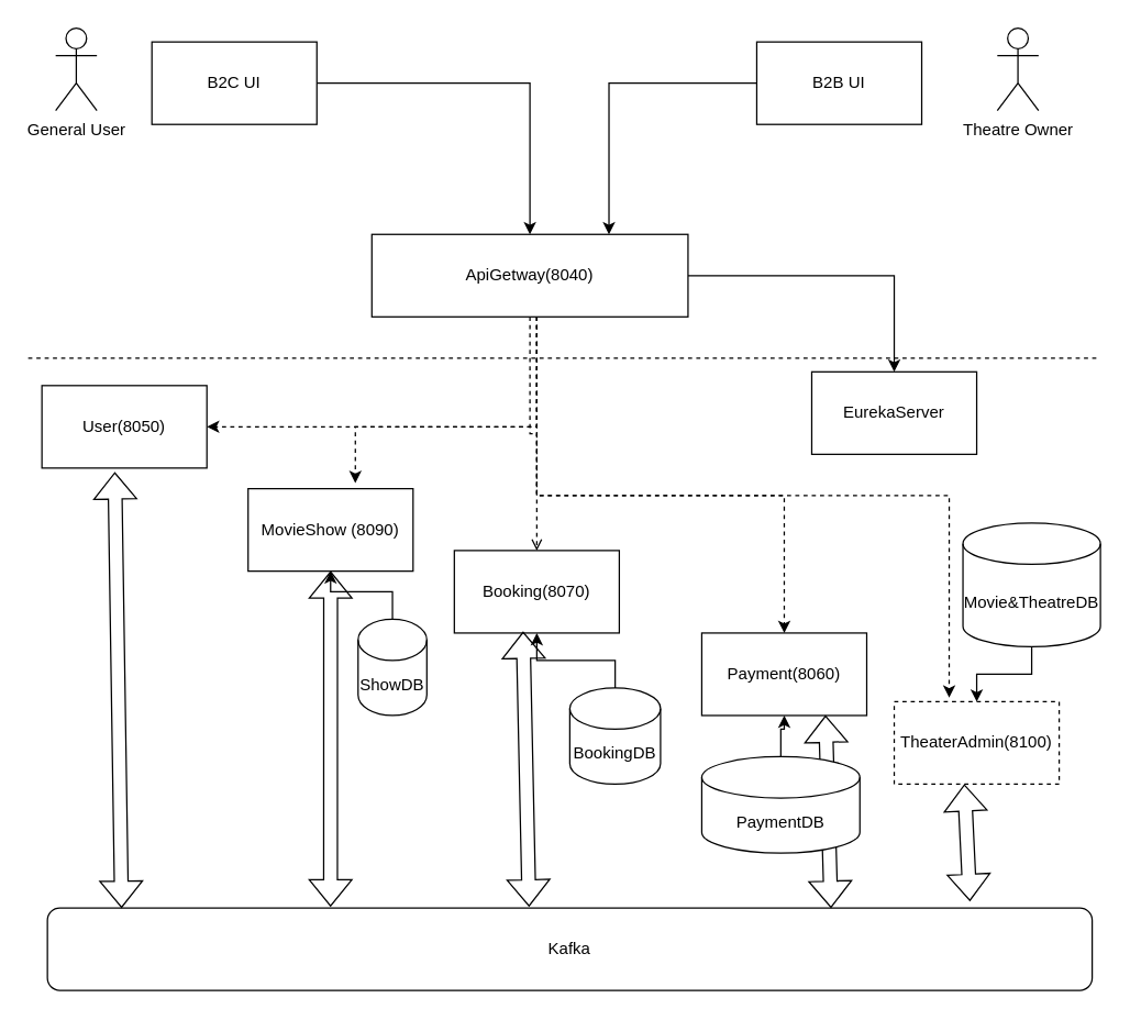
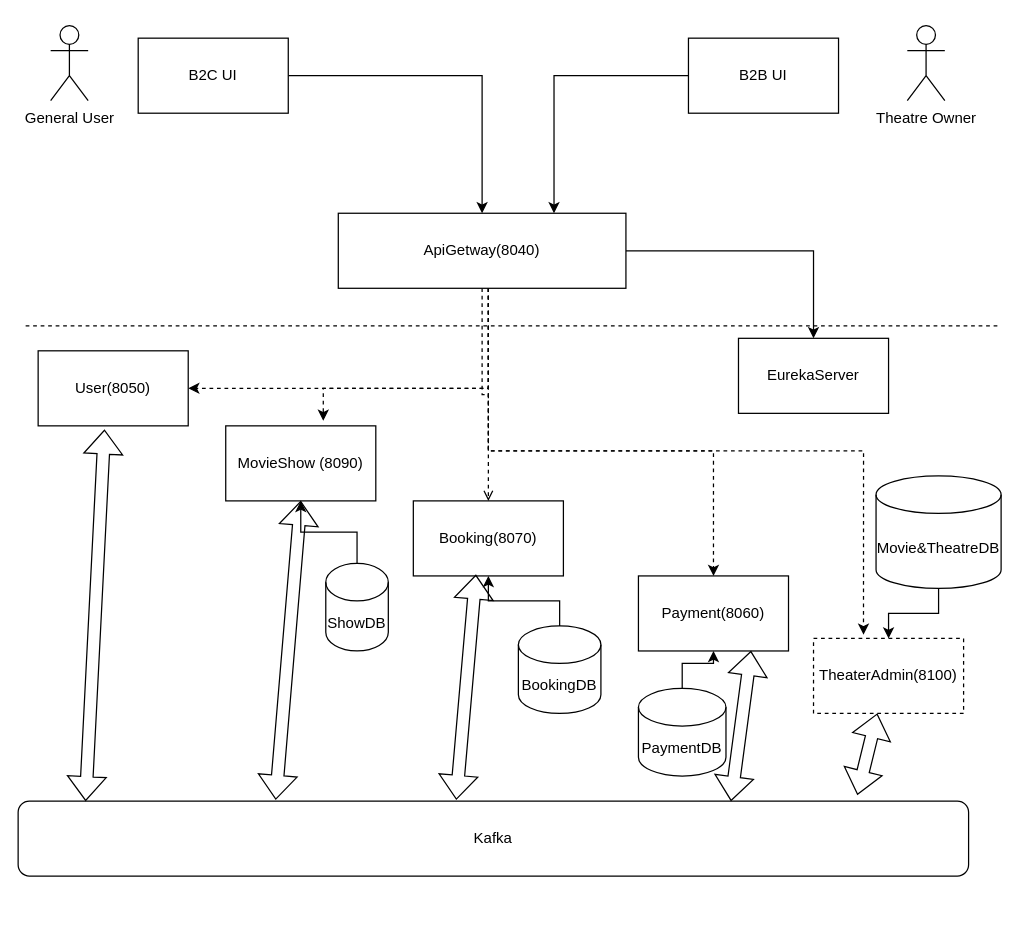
- <mxCell id="10" value="MovieShow (8090)" style="rounded=0;whiteSpace=wrap;html=1;" parent="1" vertex="1"><mxGeometry x="180" y="355" width="120" height="60" as="geometry" /></mxCell>
+ <mxCell id="10" value="MovieShow (8090)" style="rounded=0;whiteSpace=wrap;html=1;" parent="1" vertex="1"><mxGeometry x="180" y="340" width="120" height="60" as="geometry" /></mxCell>
- <mxCell id="31" value="PaymentDB" style="shape=cylinder3;whiteSpace=wrap;html=1;boundedLbl=1;backgroundOutline=1;size=15;" parent="1" vertex="1"><mxGeometry x="510" y="550" width="115" height="70" as="geometry" /></mxCell>
+ <mxCell id="31" value="PaymentDB" style="shape=cylinder3;whiteSpace=wrap;html=1;boundedLbl=1;backgroundOutline=1;size=15;" parent="1" vertex="1"><mxGeometry x="510" y="550" width="70" height="70" as="geometry" /></mxCell>
- <mxCell id="22" value="Kafka" style="rounded=1;whiteSpace=wrap;html=1;" parent="1" vertex="1"><mxGeometry x="34" y="660" width="760" height="60" as="geometry" /></mxCell>
+ <mxCell id="22" value="Kafka" style="rounded=1;whiteSpace=wrap;html=1;" parent="1" vertex="1"><mxGeometry x="14" y="640" width="760" height="60" as="geometry" /></mxCell>
